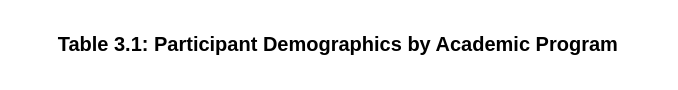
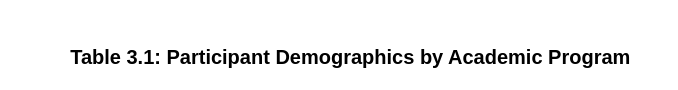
- <mxCell id="2" value="Table 3.1: Participant Demographics by Academic Program" style="text;html=1;strokeColor=none;fillColor=none;align=center;verticalAlign=middle;whiteSpace=wrap;rounded=0;fontSize=16;fontStyle=1" vertex="1" parent="1"><mxGeometry x="20" y="20" width="500" height="30" as="geometry" /></mxCell>
+ <mxCell id="2" value="Table 3.1: Participant Demographics by Academic Program" style="text;html=1;strokeColor=none;fillColor=none;align=center;verticalAlign=middle;whiteSpace=wrap;rounded=0;fontSize=16;fontStyle=1" vertex="1" parent="1"><mxGeometry x="30" y="30" width="500" height="30" as="geometry" /></mxCell>
